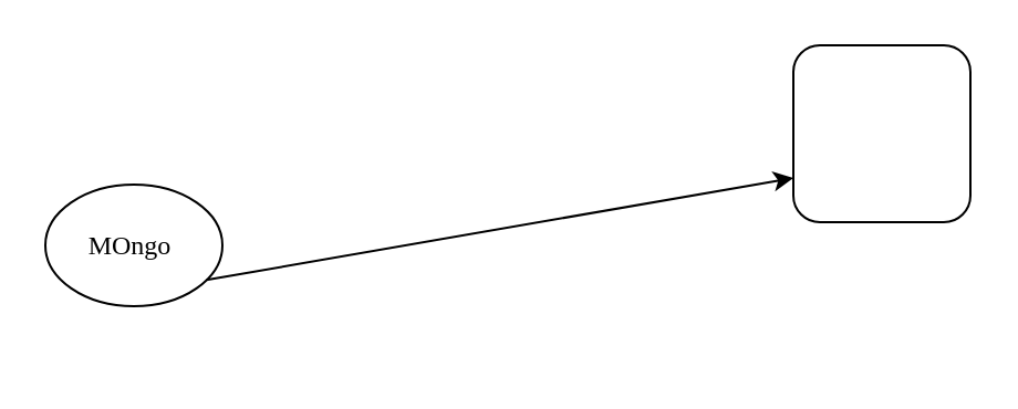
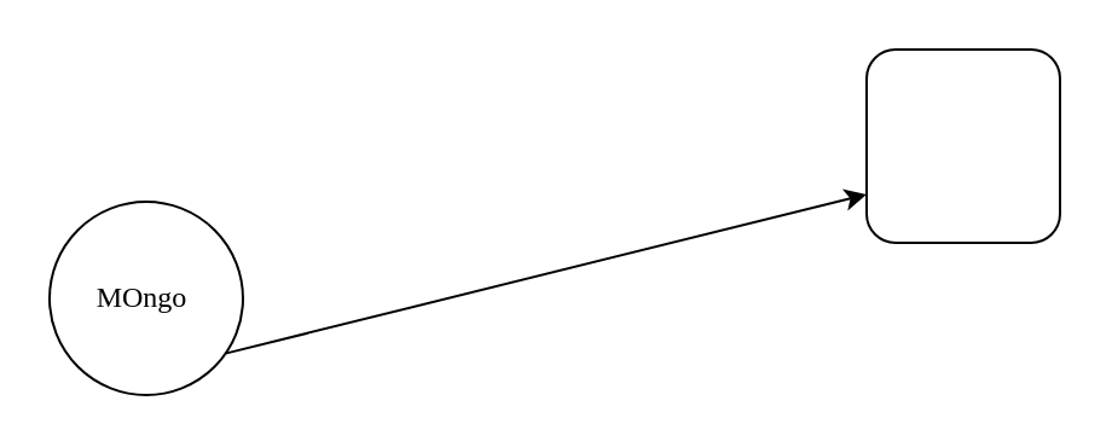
- <mxCell id="2" value="MOngo&amp;nbsp;" style="ellipse;whiteSpace=wrap;html=1;aspect=fixed;hachureGap=4;fontFamily=Architects Daughter;fontSource=https%3A%2F%2Ffonts.googleapis.com%2Fcss%3Ffamily%3DArchitects%2BDaughter;rounded=1;" parent="1" vertex="1"><mxGeometry x="20" y="83" width="80" height="55" as="geometry" /></mxCell>
+ <mxCell id="2" value="MOngo&amp;nbsp;" style="ellipse;whiteSpace=wrap;html=1;aspect=fixed;hachureGap=4;fontFamily=Architects Daughter;fontSource=https%3A%2F%2Ffonts.googleapis.com%2Fcss%3Ffamily%3DArchitects%2BDaughter;rounded=1;" parent="1" vertex="1"><mxGeometry x="20" y="83" width="80" height="80" as="geometry" /></mxCell>
